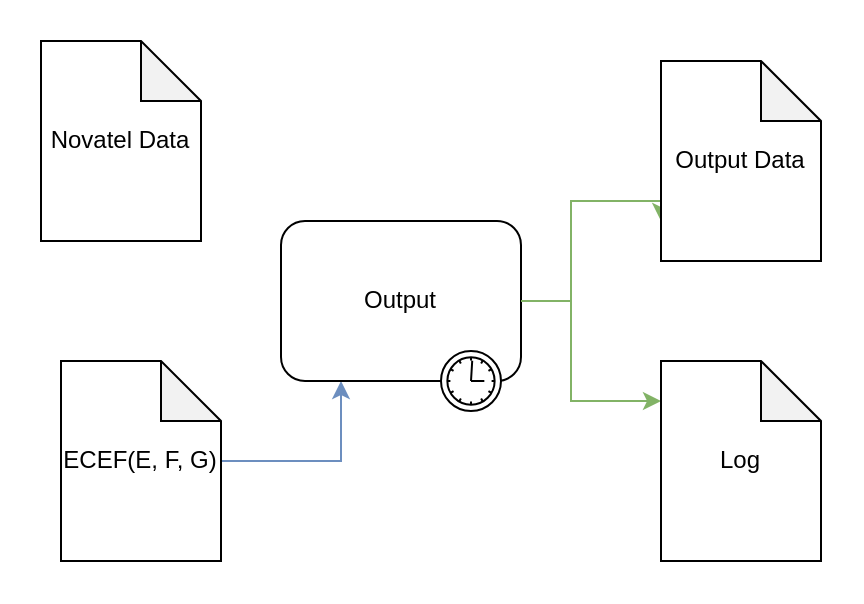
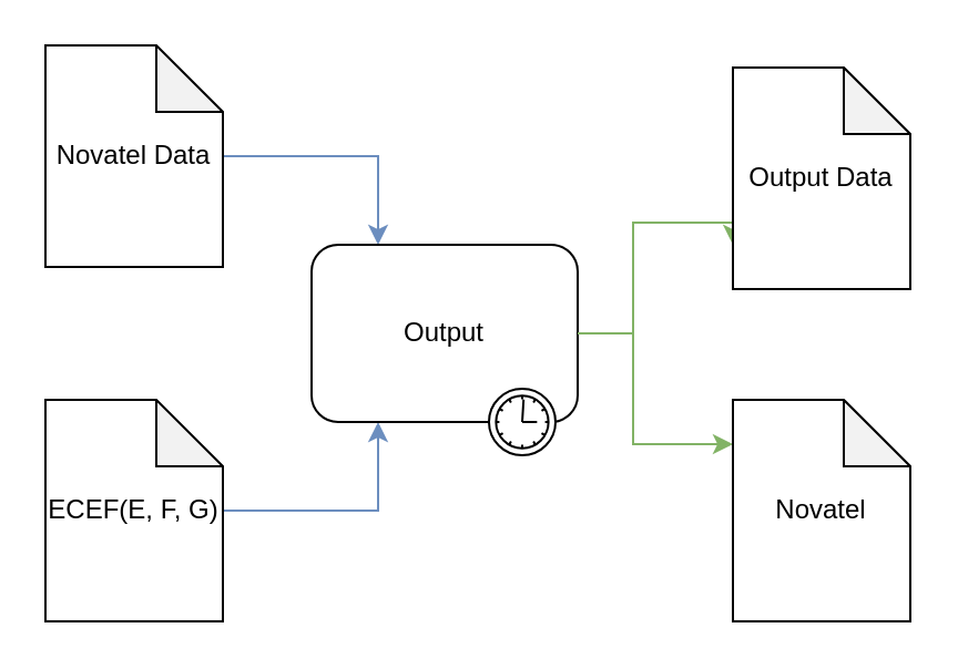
+ <mxCell id="4" style="edgeStyle=orthogonalEdgeStyle;rounded=0;orthogonalLoop=1;jettySize=auto;html=1;entryX=0.25;entryY=0;entryDx=0;entryDy=0;fillColor=#dae8fc;strokeColor=#6c8ebf;" edge="1" parent="1" source="5" target="6"><mxGeometry relative="1" as="geometry" /></mxCell>
- <mxCell id="3" value="ECEF(E, F, G)" style="shape=note;whiteSpace=wrap;html=1;backgroundOutline=1;darkOpacity=0.05;" vertex="1" parent="1"><mxGeometry x="30" y="180" width="80" height="100" as="geometry" /></mxCell>
+ <mxCell id="3" value="ECEF(E, F, G)" style="shape=note;whiteSpace=wrap;html=1;backgroundOutline=1;darkOpacity=0.05;" vertex="1" parent="1"><mxGeometry x="20" y="180" width="80" height="100" as="geometry" /></mxCell>
- <mxCell id="11" value="Log" style="shape=note;whiteSpace=wrap;html=1;backgroundOutline=1;darkOpacity=0.05;" vertex="1" parent="1"><mxGeometry x="330" y="180" width="80" height="100" as="geometry" /></mxCell>
+ <mxCell id="11" value="Novatel" style="shape=note;whiteSpace=wrap;html=1;backgroundOutline=1;darkOpacity=0.05;" vertex="1" parent="1"><mxGeometry x="330" y="180" width="80" height="100" as="geometry" /></mxCell>
